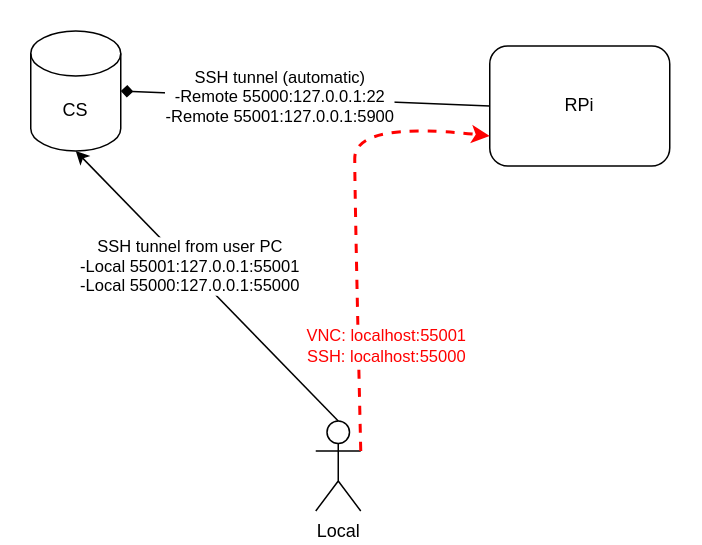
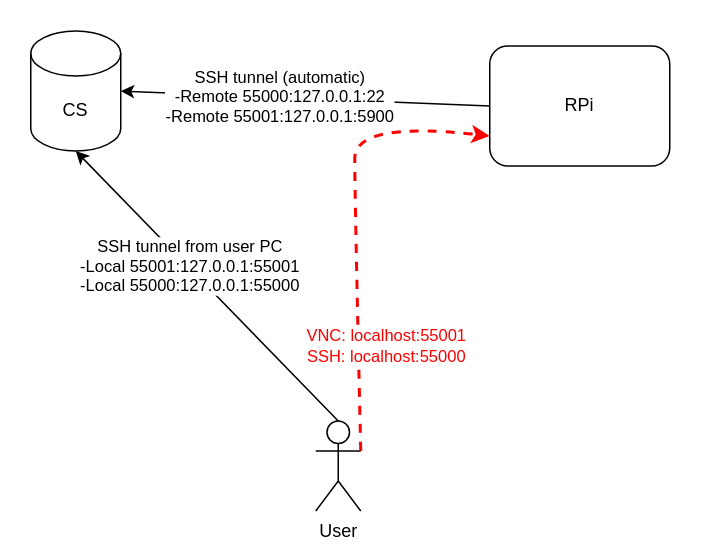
- <mxCell id="5" value="" style="endArrow=diamond;html=1;entryX=1;entryY=0.5;entryDx=0;entryDy=0;entryPerimeter=0;exitX=0;exitY=0.5;exitDx=0;exitDy=0;" parent="1" source="4" target="3" edge="1"><mxGeometry width="50" height="50" relative="1" as="geometry"><mxPoint x="176" y="260" as="sourcePoint" /><mxPoint x="226" y="210" as="targetPoint" /></mxGeometry></mxCell>
+ <mxCell id="5" value="" style="endArrow=classic;html=1;entryX=1;entryY=0.5;entryDx=0;entryDy=0;entryPerimeter=0;exitX=0;exitY=0.5;exitDx=0;exitDy=0;" parent="1" source="4" target="3" edge="1"><mxGeometry width="50" height="50" relative="1" as="geometry"><mxPoint x="176" y="260" as="sourcePoint" /><mxPoint x="226" y="210" as="targetPoint" /></mxGeometry></mxCell>
- <mxCell id="2" value="Local" style="shape=umlActor;verticalLabelPosition=bottom;verticalAlign=top;html=1;" parent="1" vertex="1"><mxGeometry x="210" y="280" width="30" height="60" as="geometry" /></mxCell>
+ <mxCell id="2" value="User" style="shape=umlActor;verticalLabelPosition=bottom;verticalAlign=top;html=1;" parent="1" vertex="1"><mxGeometry x="210" y="280" width="30" height="60" as="geometry" /></mxCell>
